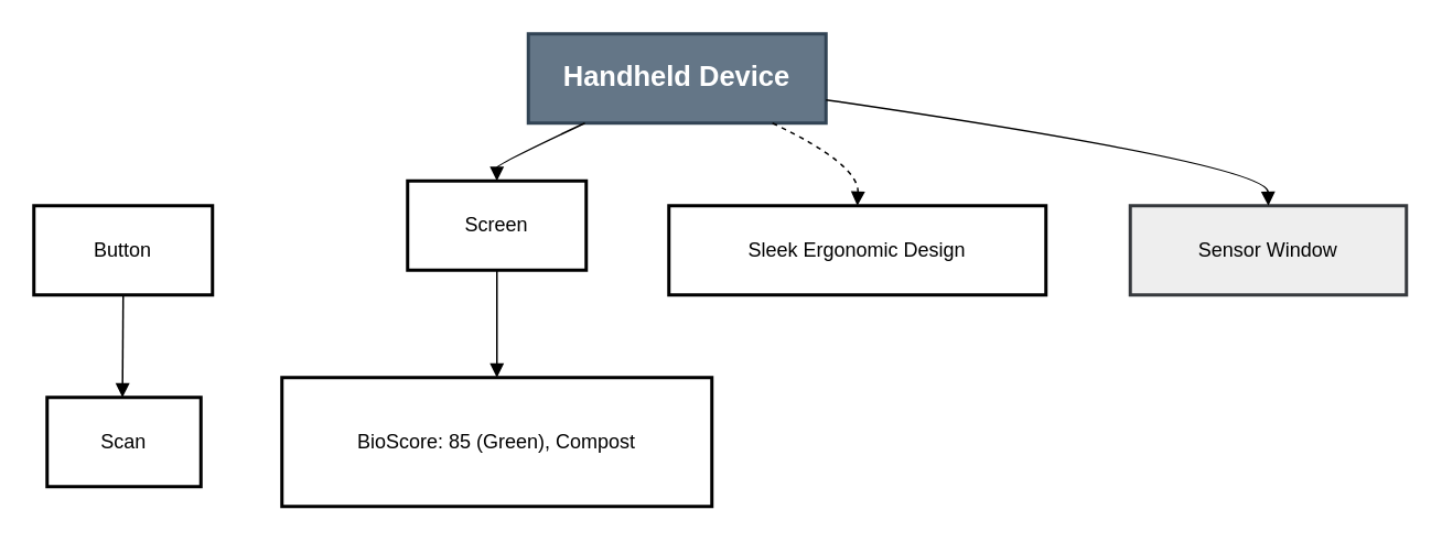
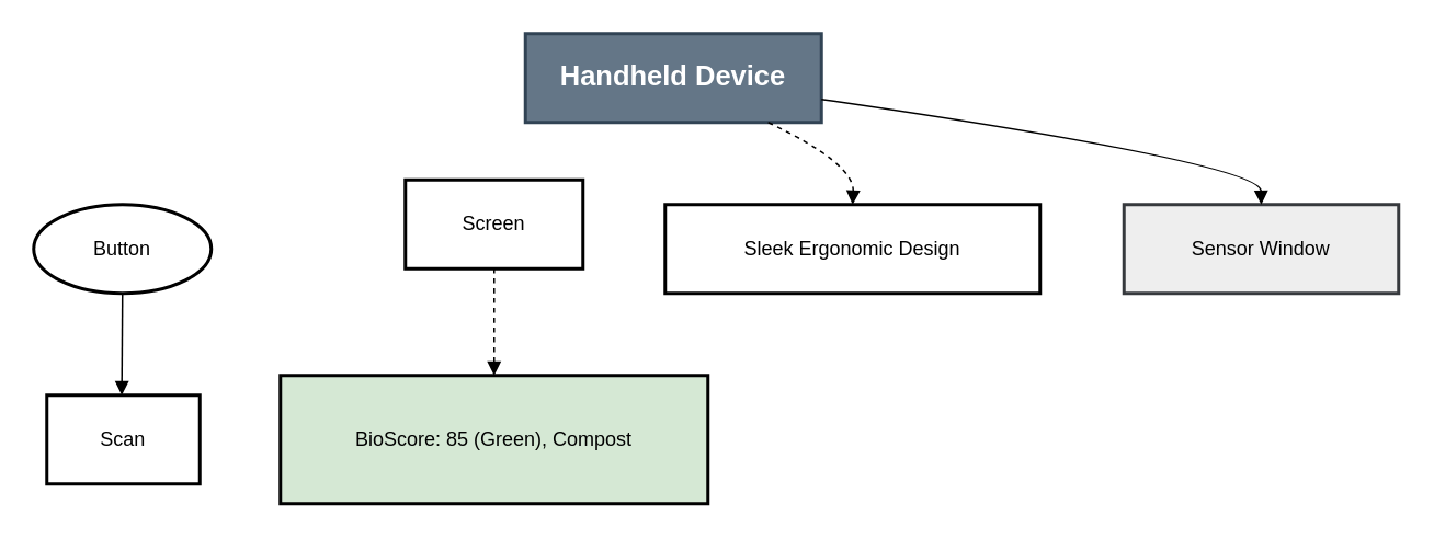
- <mxCell id="9" value="" style="curved=1;startArrow=none;endArrow=block;exitX=0.19;exitY=1;entryX=0.5;entryY=0;" parent="1" source="2" target="4" edge="1"><mxGeometry relative="1" as="geometry"><Array as="points"><mxPoint x="300" y="99" /></Array></mxGeometry></mxCell>
- <mxCell id="3" value="Button" style="whiteSpace=wrap;strokeWidth=2;" parent="1" vertex="1"><mxGeometry x="20" y="124" width="108" height="54" as="geometry" /></mxCell>
+ <mxCell id="3" value="Button" style="ellipse;whiteSpace=wrap;strokeWidth=2;" parent="1" vertex="1"><mxGeometry x="20" y="124" width="108" height="54" as="geometry" /></mxCell>
- <mxCell id="13" value="" style="curved=1;startArrow=none;endArrow=block;exitX=0.5;exitY=1;entryX=0.5;entryY=0;" parent="1" source="4" target="8" edge="1"><mxGeometry relative="1" as="geometry"><Array as="points" /></mxGeometry></mxCell>
+ <mxCell id="13" value="" style="curved=1;startArrow=none;endArrow=block;exitX=0.5;exitY=1;entryX=0.5;entryY=0;dashed=1;" parent="1" source="4" target="8" edge="1"><mxGeometry relative="1" as="geometry"><Array as="points" /></mxGeometry></mxCell>
- <mxCell id="8" value="BioScore: 85 (Green), Compost" style="whiteSpace=wrap;strokeWidth=2;" parent="1" vertex="1"><mxGeometry x="170" y="228" width="260" height="78" as="geometry" /></mxCell>
+ <mxCell id="8" value="BioScore: 85 (Green), Compost" style="whiteSpace=wrap;strokeWidth=2;fillColor=#d5e8d4;" parent="1" vertex="1"><mxGeometry x="170" y="228" width="260" height="78" as="geometry" /></mxCell>
